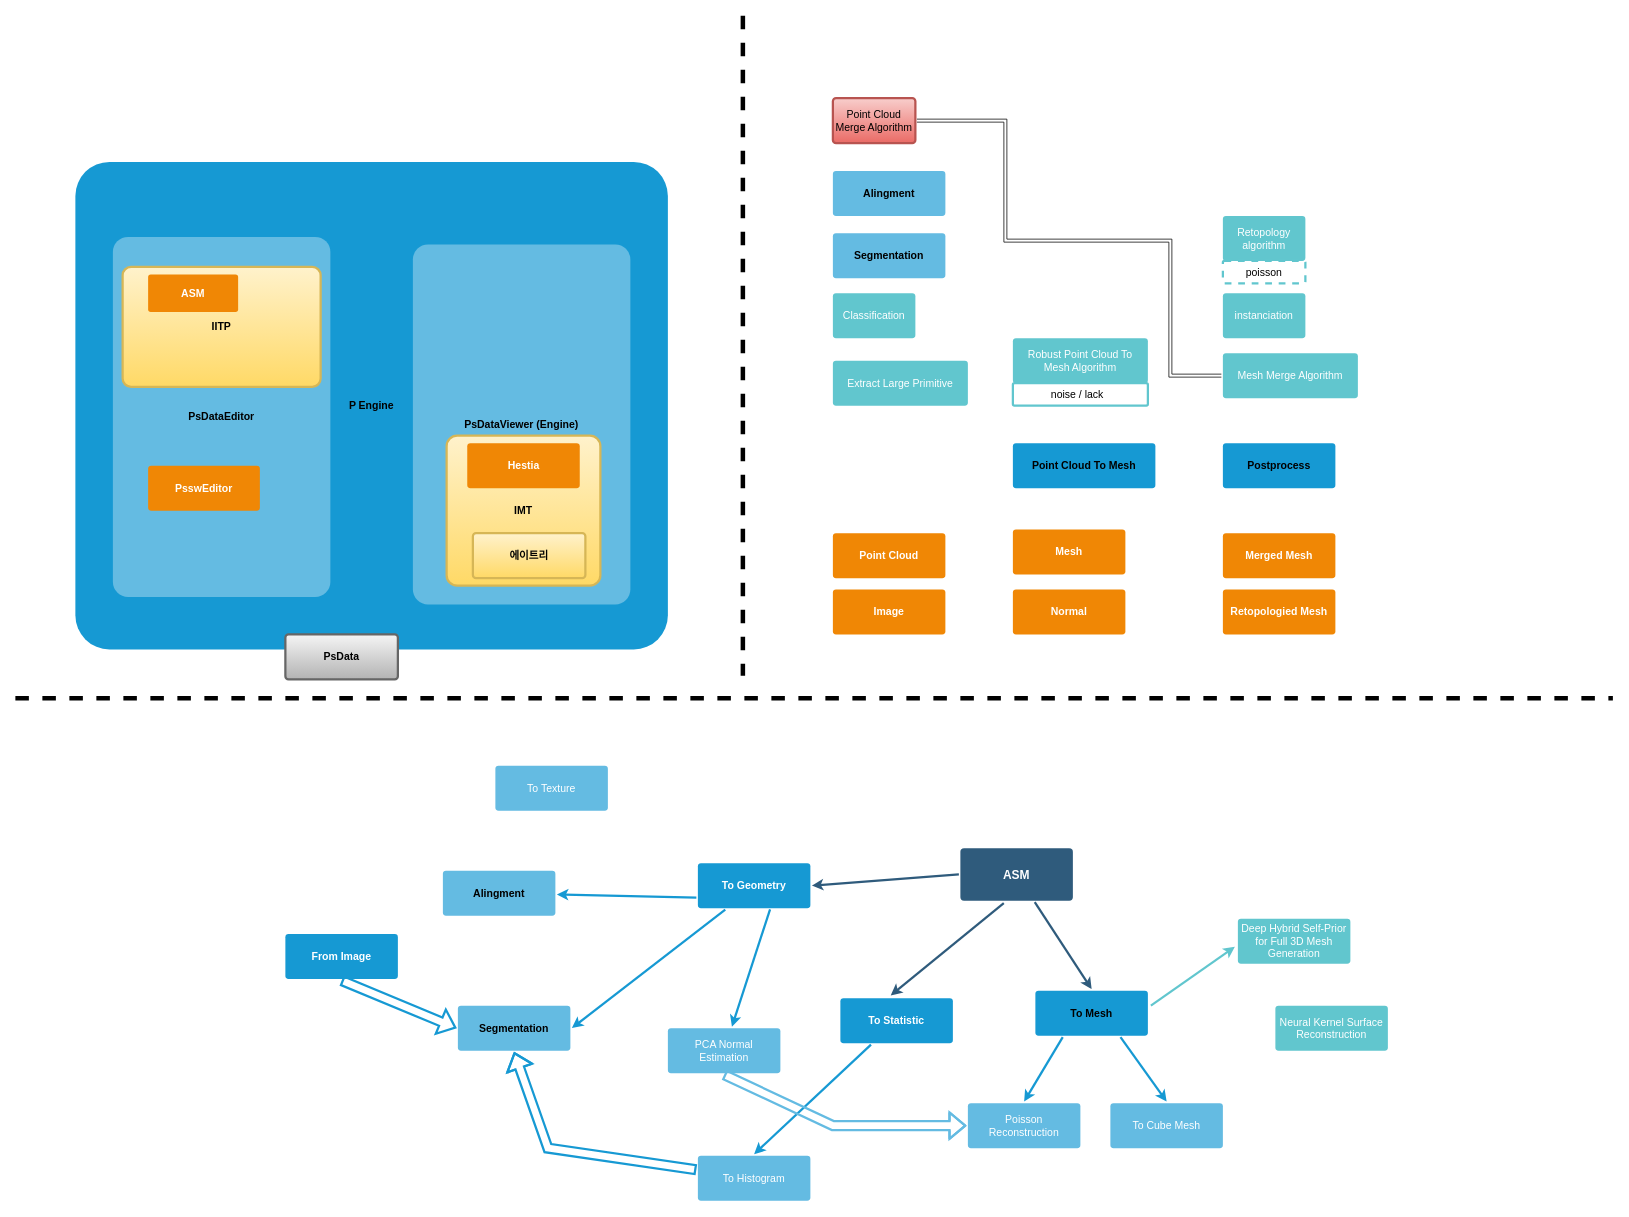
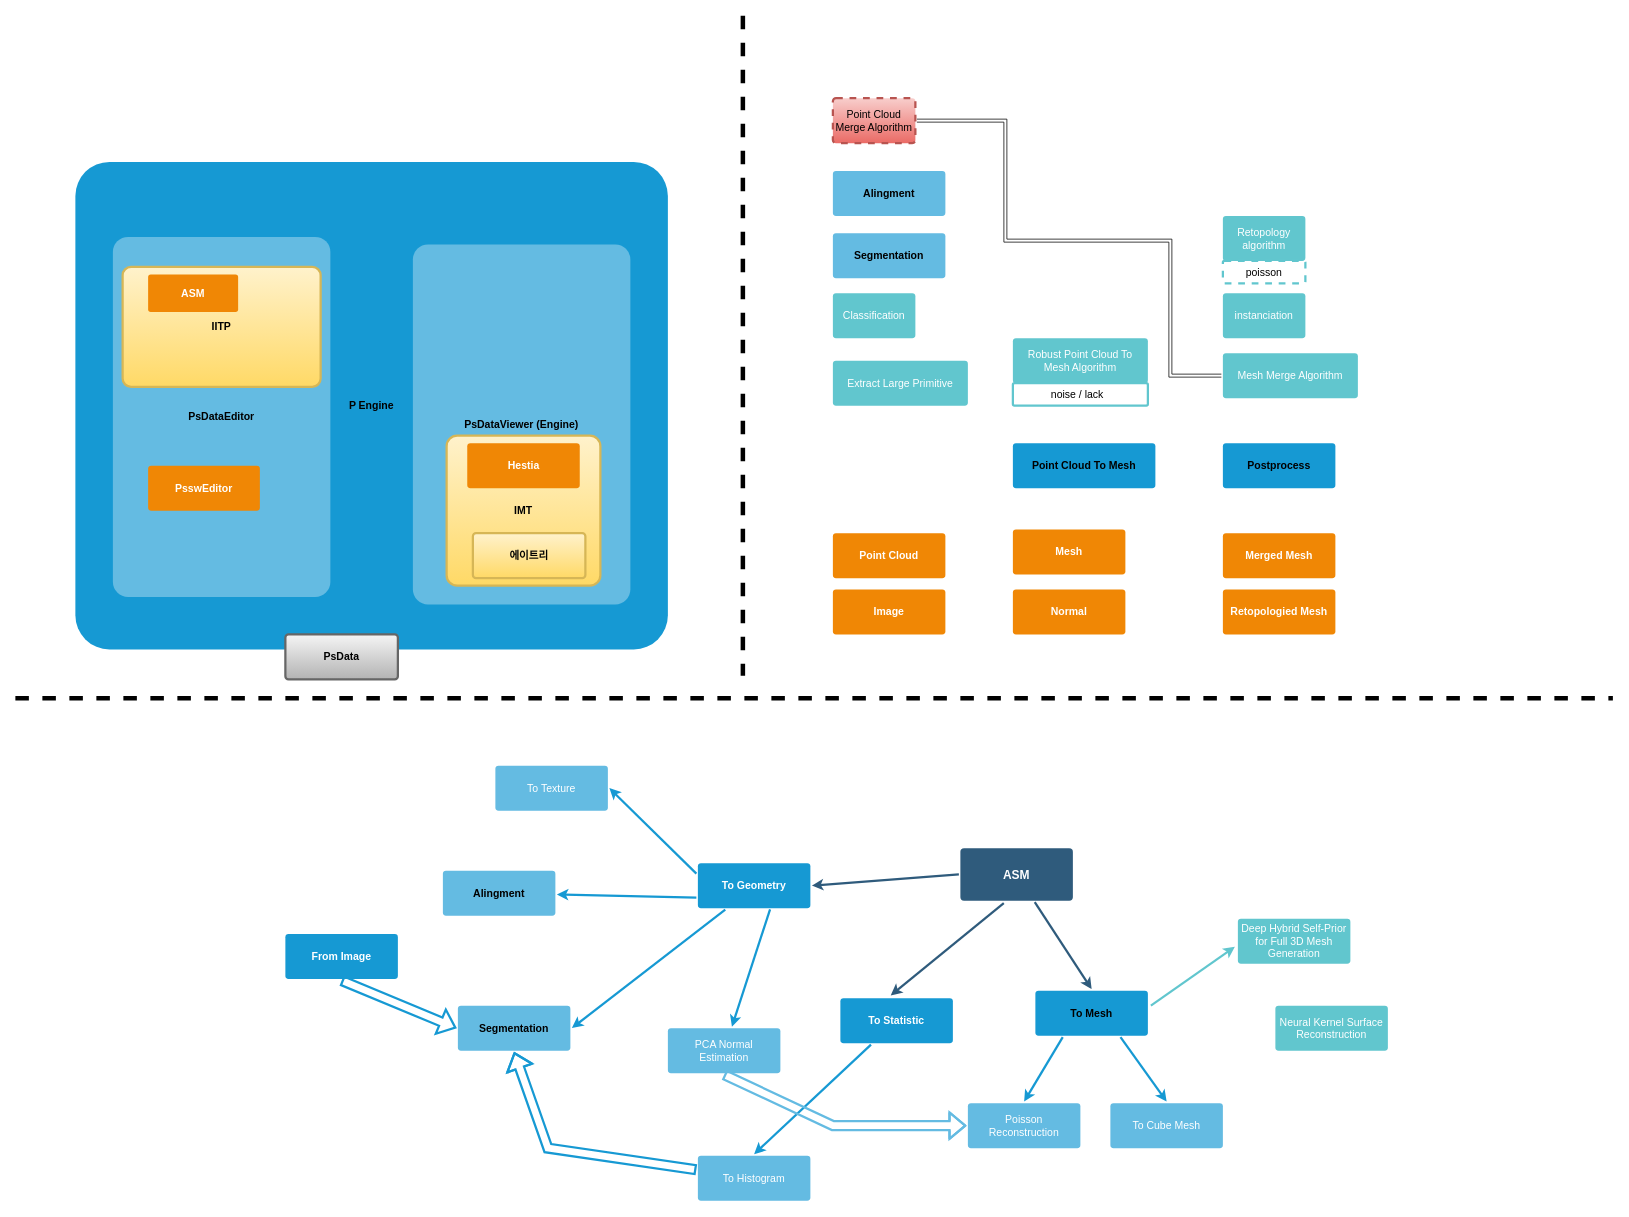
- <mxCell id="50" value="Point Cloud Merge Algorithm" style="rounded=1;whiteSpace=wrap;html=1;shadow=0;labelBackgroundColor=none;strokeColor=#b85450;strokeWidth=3;fillColor=#f8cecc;fontFamily=Helvetica;fontSize=14;align=center;spacing=5;fontStyle=0;arcSize=7;perimeterSpacing=2;gradientColor=#ea6b66;" parent="1" vertex="1"><mxGeometry x="1110" y="130" width="110" height="60" as="geometry" /></mxCell>
+ <mxCell id="50" value="Point Cloud Merge Algorithm" style="rounded=1;whiteSpace=wrap;html=1;shadow=0;labelBackgroundColor=none;strokeColor=#b85450;strokeWidth=3;fillColor=#f8cecc;fontFamily=Helvetica;fontSize=14;align=center;spacing=5;fontStyle=0;arcSize=7;perimeterSpacing=2;gradientColor=#ea6b66;dashed=1;" parent="1" vertex="1"><mxGeometry x="1110" y="130" width="110" height="60" as="geometry" /></mxCell>
+ <mxCell id="24" value="" style="edgeStyle=none;rounded=0;jumpStyle=none;html=1;shadow=0;labelBackgroundColor=none;startArrow=none;startFill=0;endArrow=classic;endFill=1;jettySize=auto;orthogonalLoop=1;strokeColor=#1699D3;strokeWidth=3;fontFamily=Helvetica;fontSize=14;fontColor=#FFFFFF;spacing=5;exitX=0;exitY=0.25;exitDx=0;exitDy=0;entryX=1;entryY=0.5;entryDx=0;entryDy=0;" parent="1" source="13" target="21" edge="1"><mxGeometry relative="1" as="geometry"><mxPoint x="948" y="1194.5" as="sourcePoint" /><mxPoint x="850" y="1188" as="targetPoint" /></mxGeometry></mxCell>
